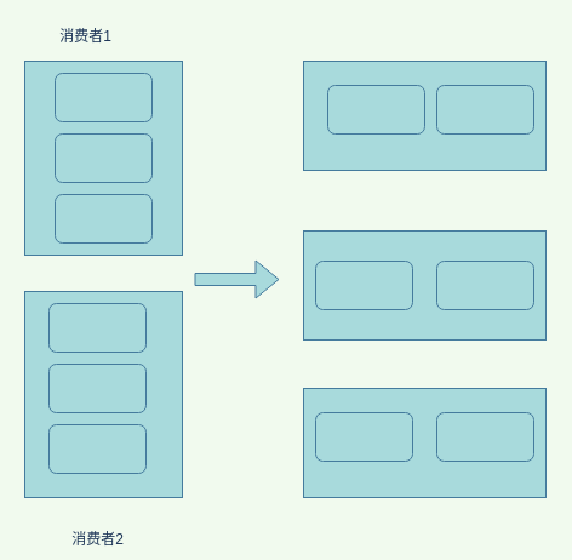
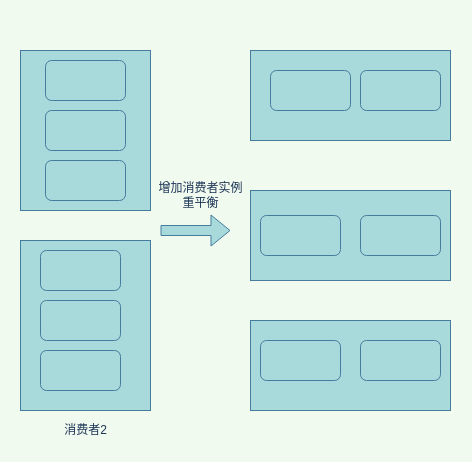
- <mxCell id="10" value="消费者1" style="text;html=1;align=center;verticalAlign=middle;resizable=0;points=[];autosize=1;strokeColor=none;fontColor=#1D3557;" vertex="1" parent="1"><mxGeometry x="40" y="20" width="60" height="20" as="geometry" /></mxCell>
+ <mxCell id="13" value="增加消费者实例&lt;br&gt;重平衡" style="text;html=1;align=center;verticalAlign=middle;resizable=0;points=[];autosize=1;strokeColor=none;fontColor=#1D3557;" vertex="1" parent="1"><mxGeometry x="150" y="180" width="100" height="30" as="geometry" /></mxCell>
- <mxCell id="11" value="消费者2" style="text;html=1;align=center;verticalAlign=middle;resizable=0;points=[];autosize=1;strokeColor=none;fontColor=#1D3557;" vertex="1" parent="1"><mxGeometry x="50" y="435" width="60" height="20" as="geometry" /></mxCell>
+ <mxCell id="11" value="消费者2" style="text;html=1;align=center;verticalAlign=middle;resizable=0;points=[];autosize=1;strokeColor=none;fontColor=#1D3557;" vertex="1" parent="1"><mxGeometry x="55" y="420" width="60" height="20" as="geometry" /></mxCell>
